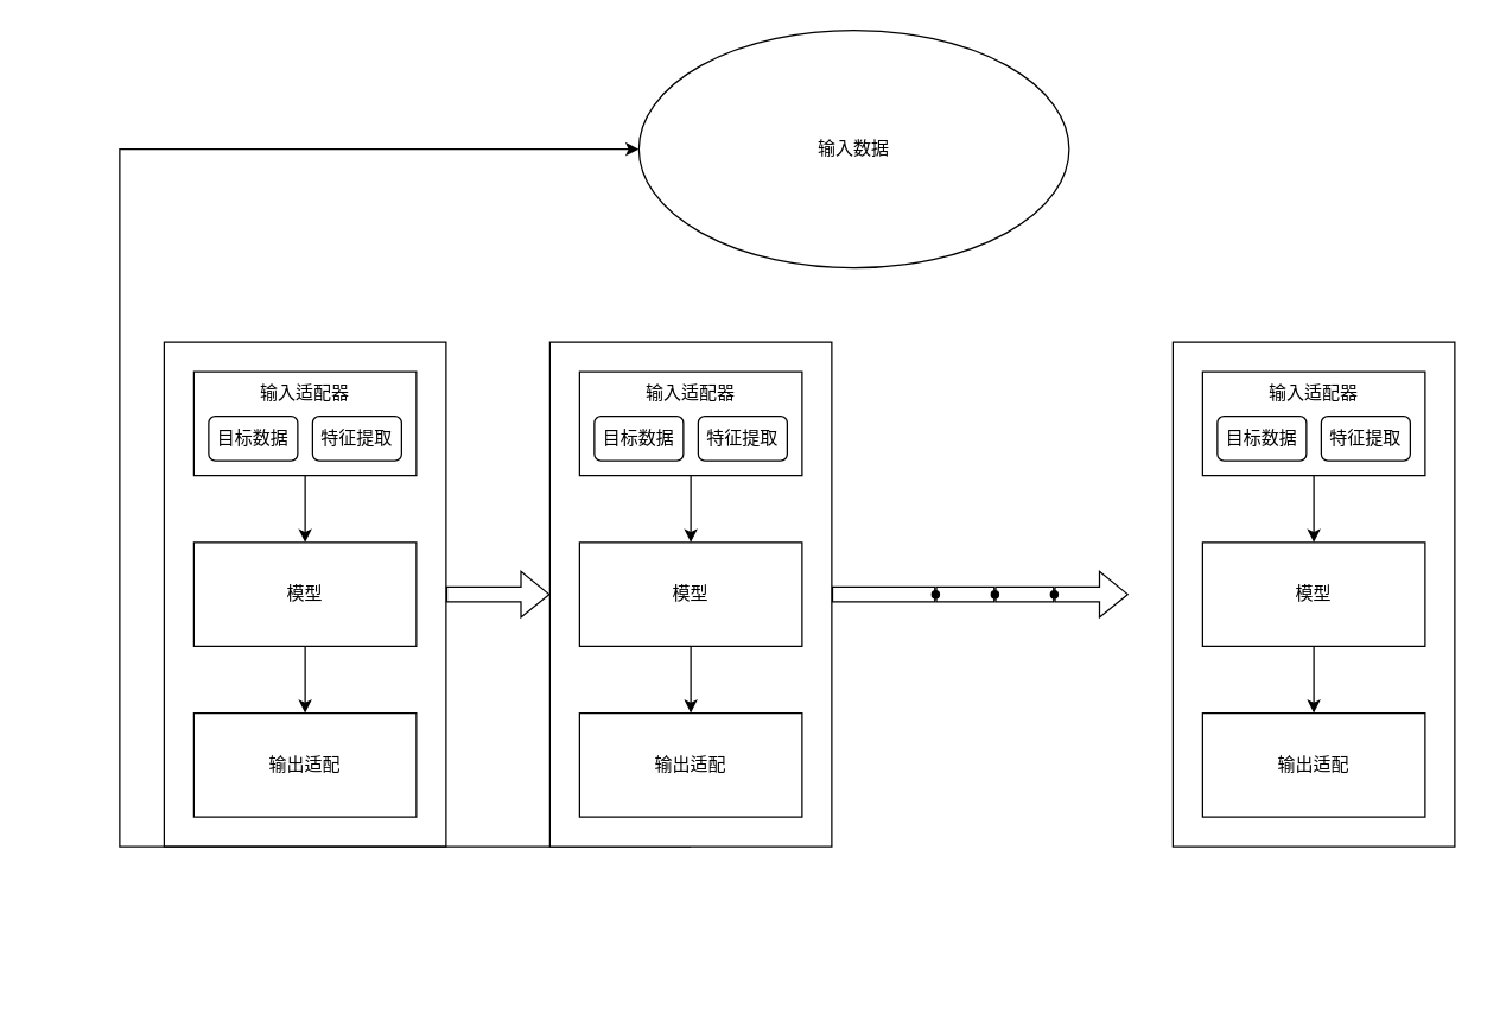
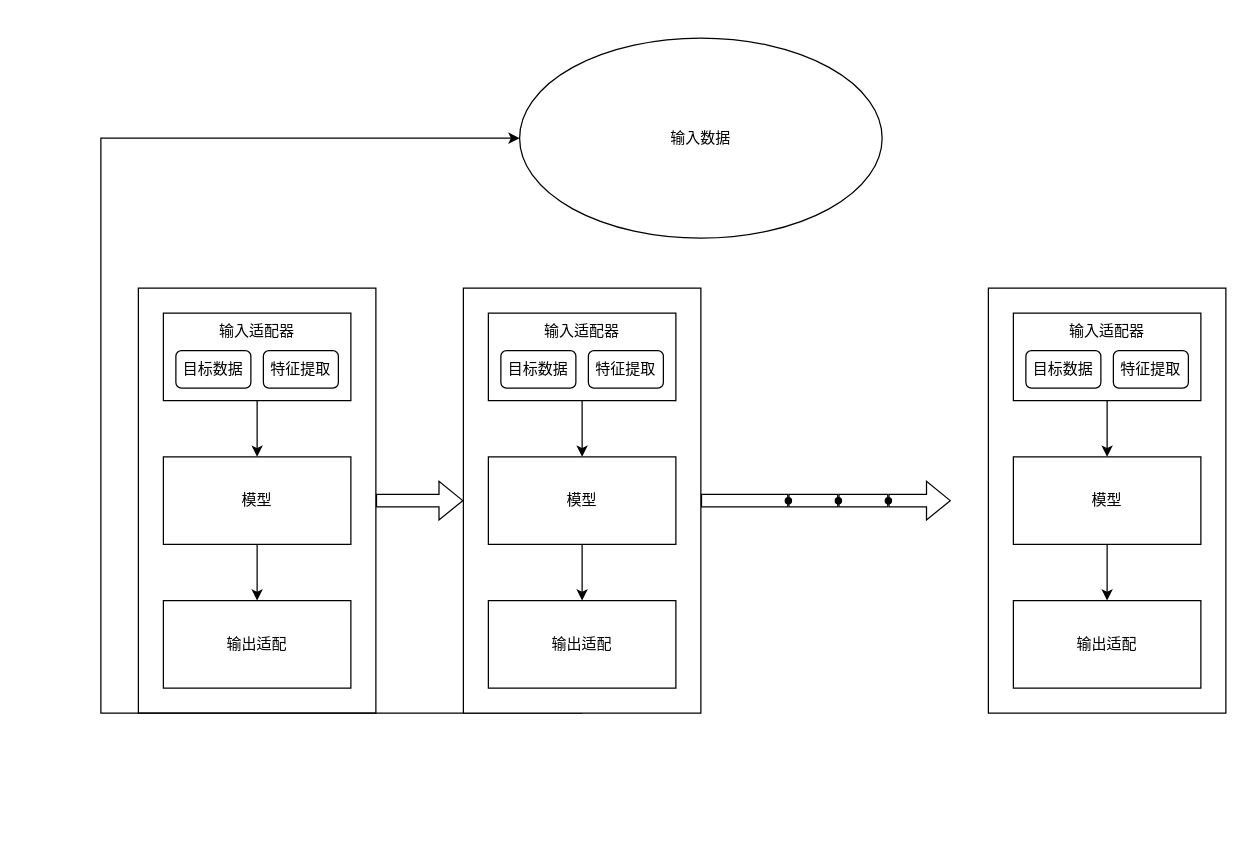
- <mxCell id="2" value="输入数据" style="ellipse;whiteSpace=wrap;html=1;" vertex="1" parent="1"><mxGeometry x="430" y="20" width="290" height="160" as="geometry" /></mxCell>
+ <mxCell id="2" value="输入数据" style="ellipse;whiteSpace=wrap;html=1;" vertex="1" parent="1"><mxGeometry x="415" y="30" width="290" height="160" as="geometry" /></mxCell>
